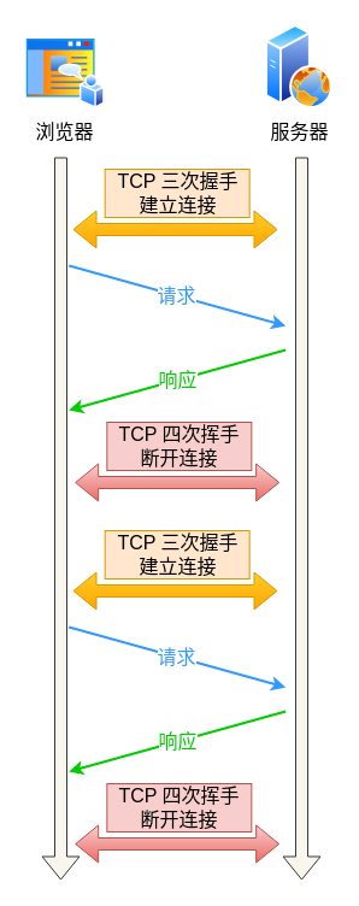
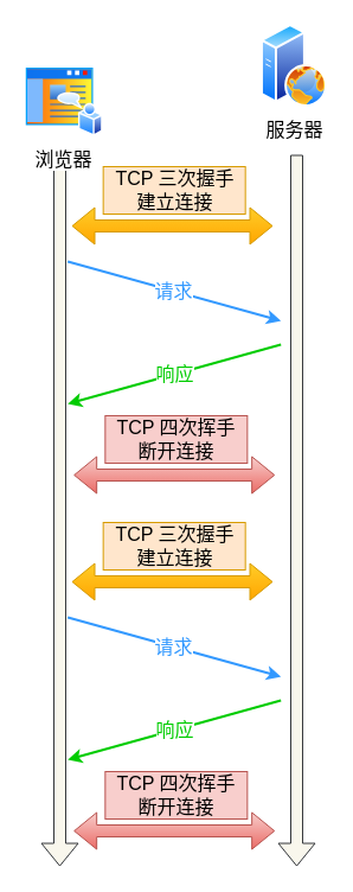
- <mxCell id="7" value="浏览器" style="aspect=fixed;perimeter=ellipsePerimeter;html=1;align=center;shadow=0;dashed=0;spacingTop=3;image;image=img/lib/active_directory/home_page.svg;fontSize=16;" vertex="1" parent="1"><mxGeometry x="20" y="30" width="66.67" height="60" as="geometry" /></mxCell>
+ <mxCell id="7" value="浏览器" style="aspect=fixed;perimeter=ellipsePerimeter;html=1;align=center;shadow=0;dashed=0;spacingTop=3;image;image=img/lib/active_directory/home_page.svg;fontSize=16;" vertex="1" parent="1"><mxGeometry x="20" y="55" width="66.67" height="60" as="geometry" /></mxCell>
